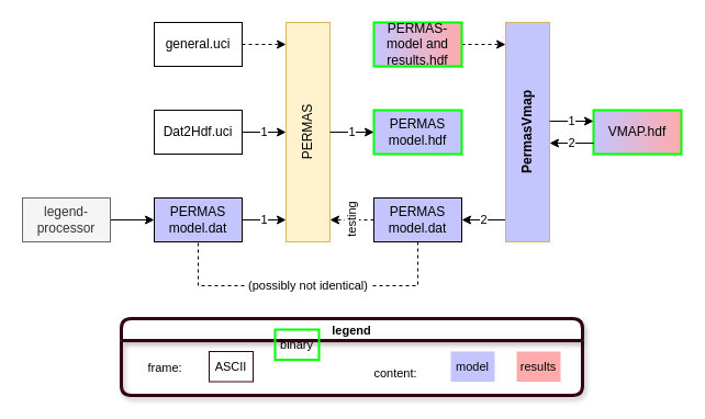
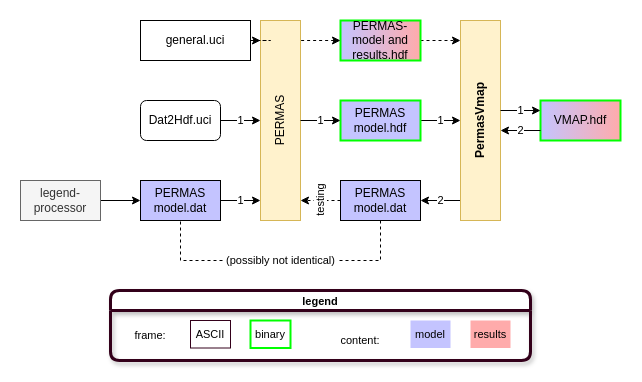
- <mxCell id="21" value="general.uci" style="rounded=0;whiteSpace=wrap;html=1;" vertex="1" parent="1"><mxGeometry x="140" y="20" width="80" height="40" as="geometry" /></mxCell>
+ <mxCell id="21" value="general.uci" style="rounded=0;whiteSpace=wrap;html=1;" vertex="1" parent="1"><mxGeometry x="140" y="20" width="110" height="40" as="geometry" /></mxCell>
+ <mxCell id="22" style="edgeStyle=orthogonalEdgeStyle;rounded=0;orthogonalLoop=1;jettySize=auto;html=1;entryX=1;entryY=0.1;entryDx=0;entryDy=0;entryPerimeter=0;dashed=1;startArrow=classic;startFill=1;endArrow=none;endFill=0;" edge="1" parent="1" source="5" target="15"><mxGeometry relative="1" as="geometry" /></mxCell>
- <mxCell id="18" value="Dat2Hdf.uci" style="rounded=0;whiteSpace=wrap;html=1;" vertex="1" parent="1"><mxGeometry x="140" y="100" width="80" height="40" as="geometry" /></mxCell>
+ <mxCell id="18" value="Dat2Hdf.uci" style="whiteSpace=wrap;html=1;rounded=1;" vertex="1" parent="1"><mxGeometry x="140" y="100" width="80" height="40" as="geometry" /></mxCell>
+ <mxCell id="13" value="1" style="edgeStyle=orthogonalEdgeStyle;rounded=0;orthogonalLoop=1;jettySize=auto;html=1;entryX=0;entryY=0.5;entryDx=0;entryDy=0;startArrow=none;startFill=0;endArrow=classic;endFill=1;" edge="1" parent="1" source="14" target="19"><mxGeometry relative="1" as="geometry" /></mxCell>
- <mxCell id="19" value="PermasVmap" style="rounded=0;whiteSpace=wrap;html=1;strokeWidth=1;fillColor=#c4c4ff;strokeColor=#d6b656;horizontal=0;fontStyle=1;" vertex="1" parent="1"><mxGeometry x="460" y="20" width="40" height="200" as="geometry" /></mxCell>
+ <mxCell id="19" value="PermasVmap" style="rounded=0;whiteSpace=wrap;html=1;strokeWidth=1;fillColor=#fff2cc;strokeColor=#d6b656;horizontal=0;fontStyle=1" vertex="1" parent="1"><mxGeometry x="460" y="20" width="40" height="200" as="geometry" /></mxCell>
- <mxCell id="29" value="binary" style="rounded=0;whiteSpace=wrap;html=1;fontSize=11;fontColor=#000000;strokeColor=#00FF00;fillColor=none;gradientColor=none;gradientDirection=east;strokeWidth=2;" vertex="1" parent="26"><mxGeometry x="140" y="10" width="40" height="27.5" as="geometry" /></mxCell>
+ <mxCell id="29" value="binary" style="rounded=0;whiteSpace=wrap;html=1;fontSize=11;fontColor=#000000;strokeColor=#00FF00;fillColor=none;gradientColor=none;gradientDirection=east;strokeWidth=2;" vertex="1" parent="26"><mxGeometry x="140" y="30" width="40" height="27.5" as="geometry" /></mxCell>
